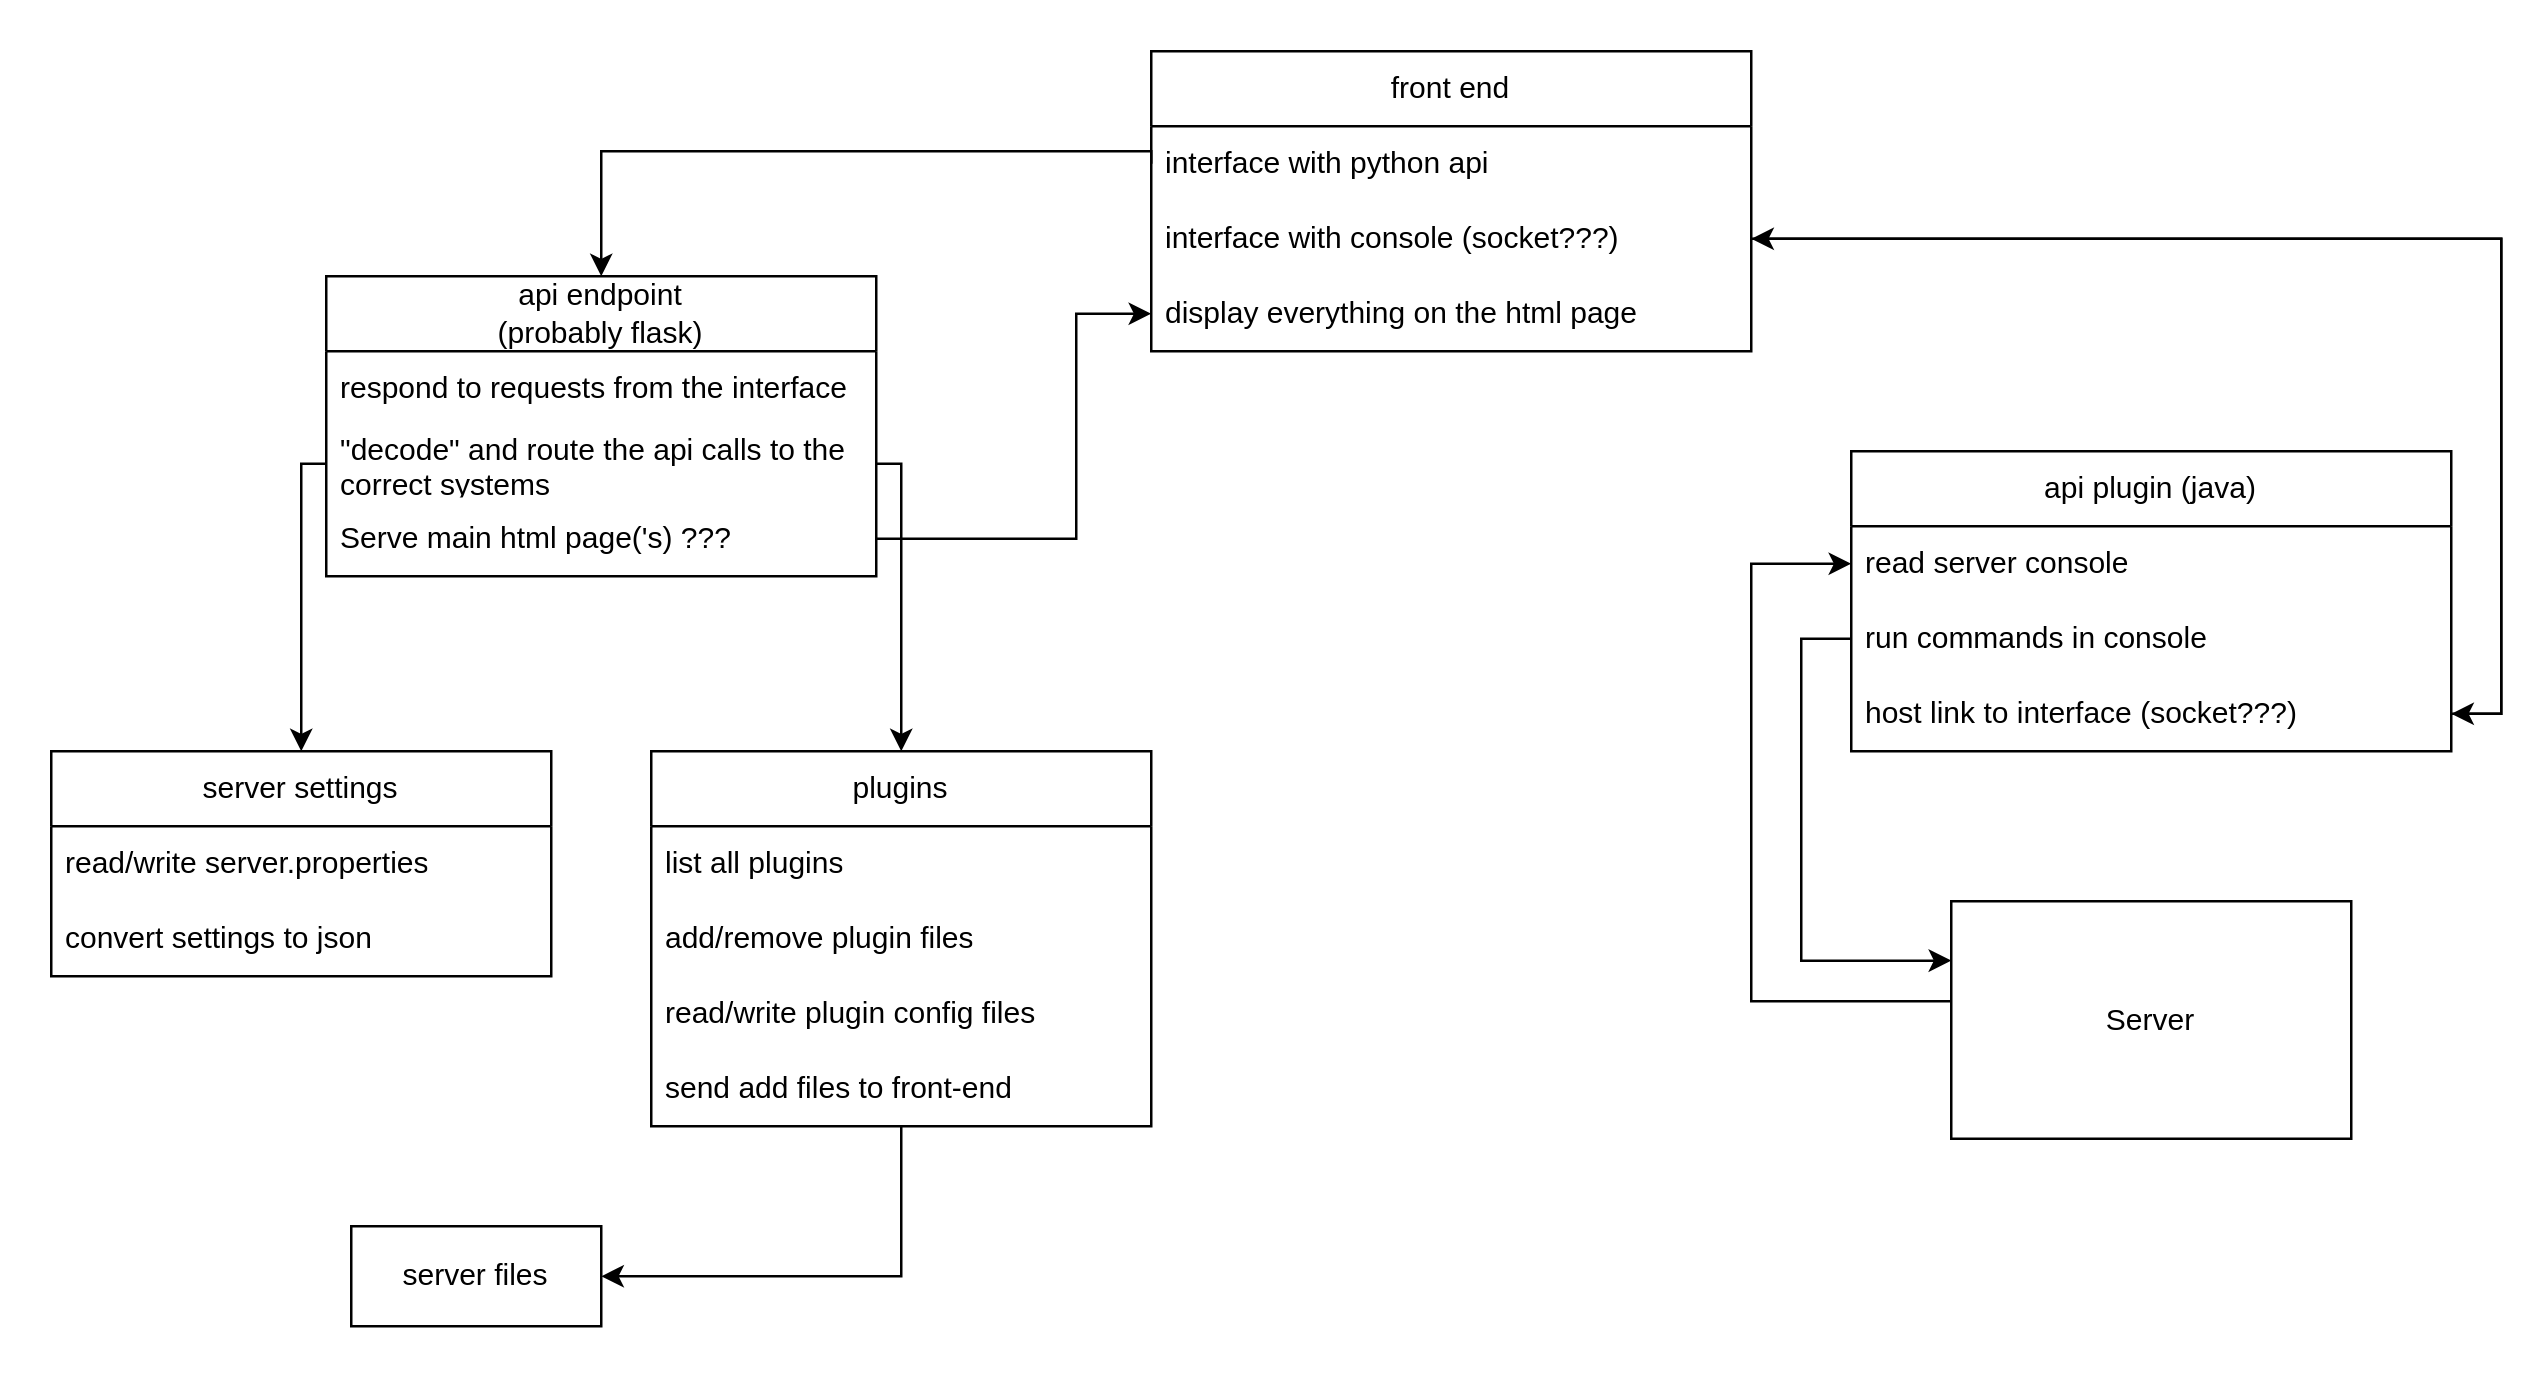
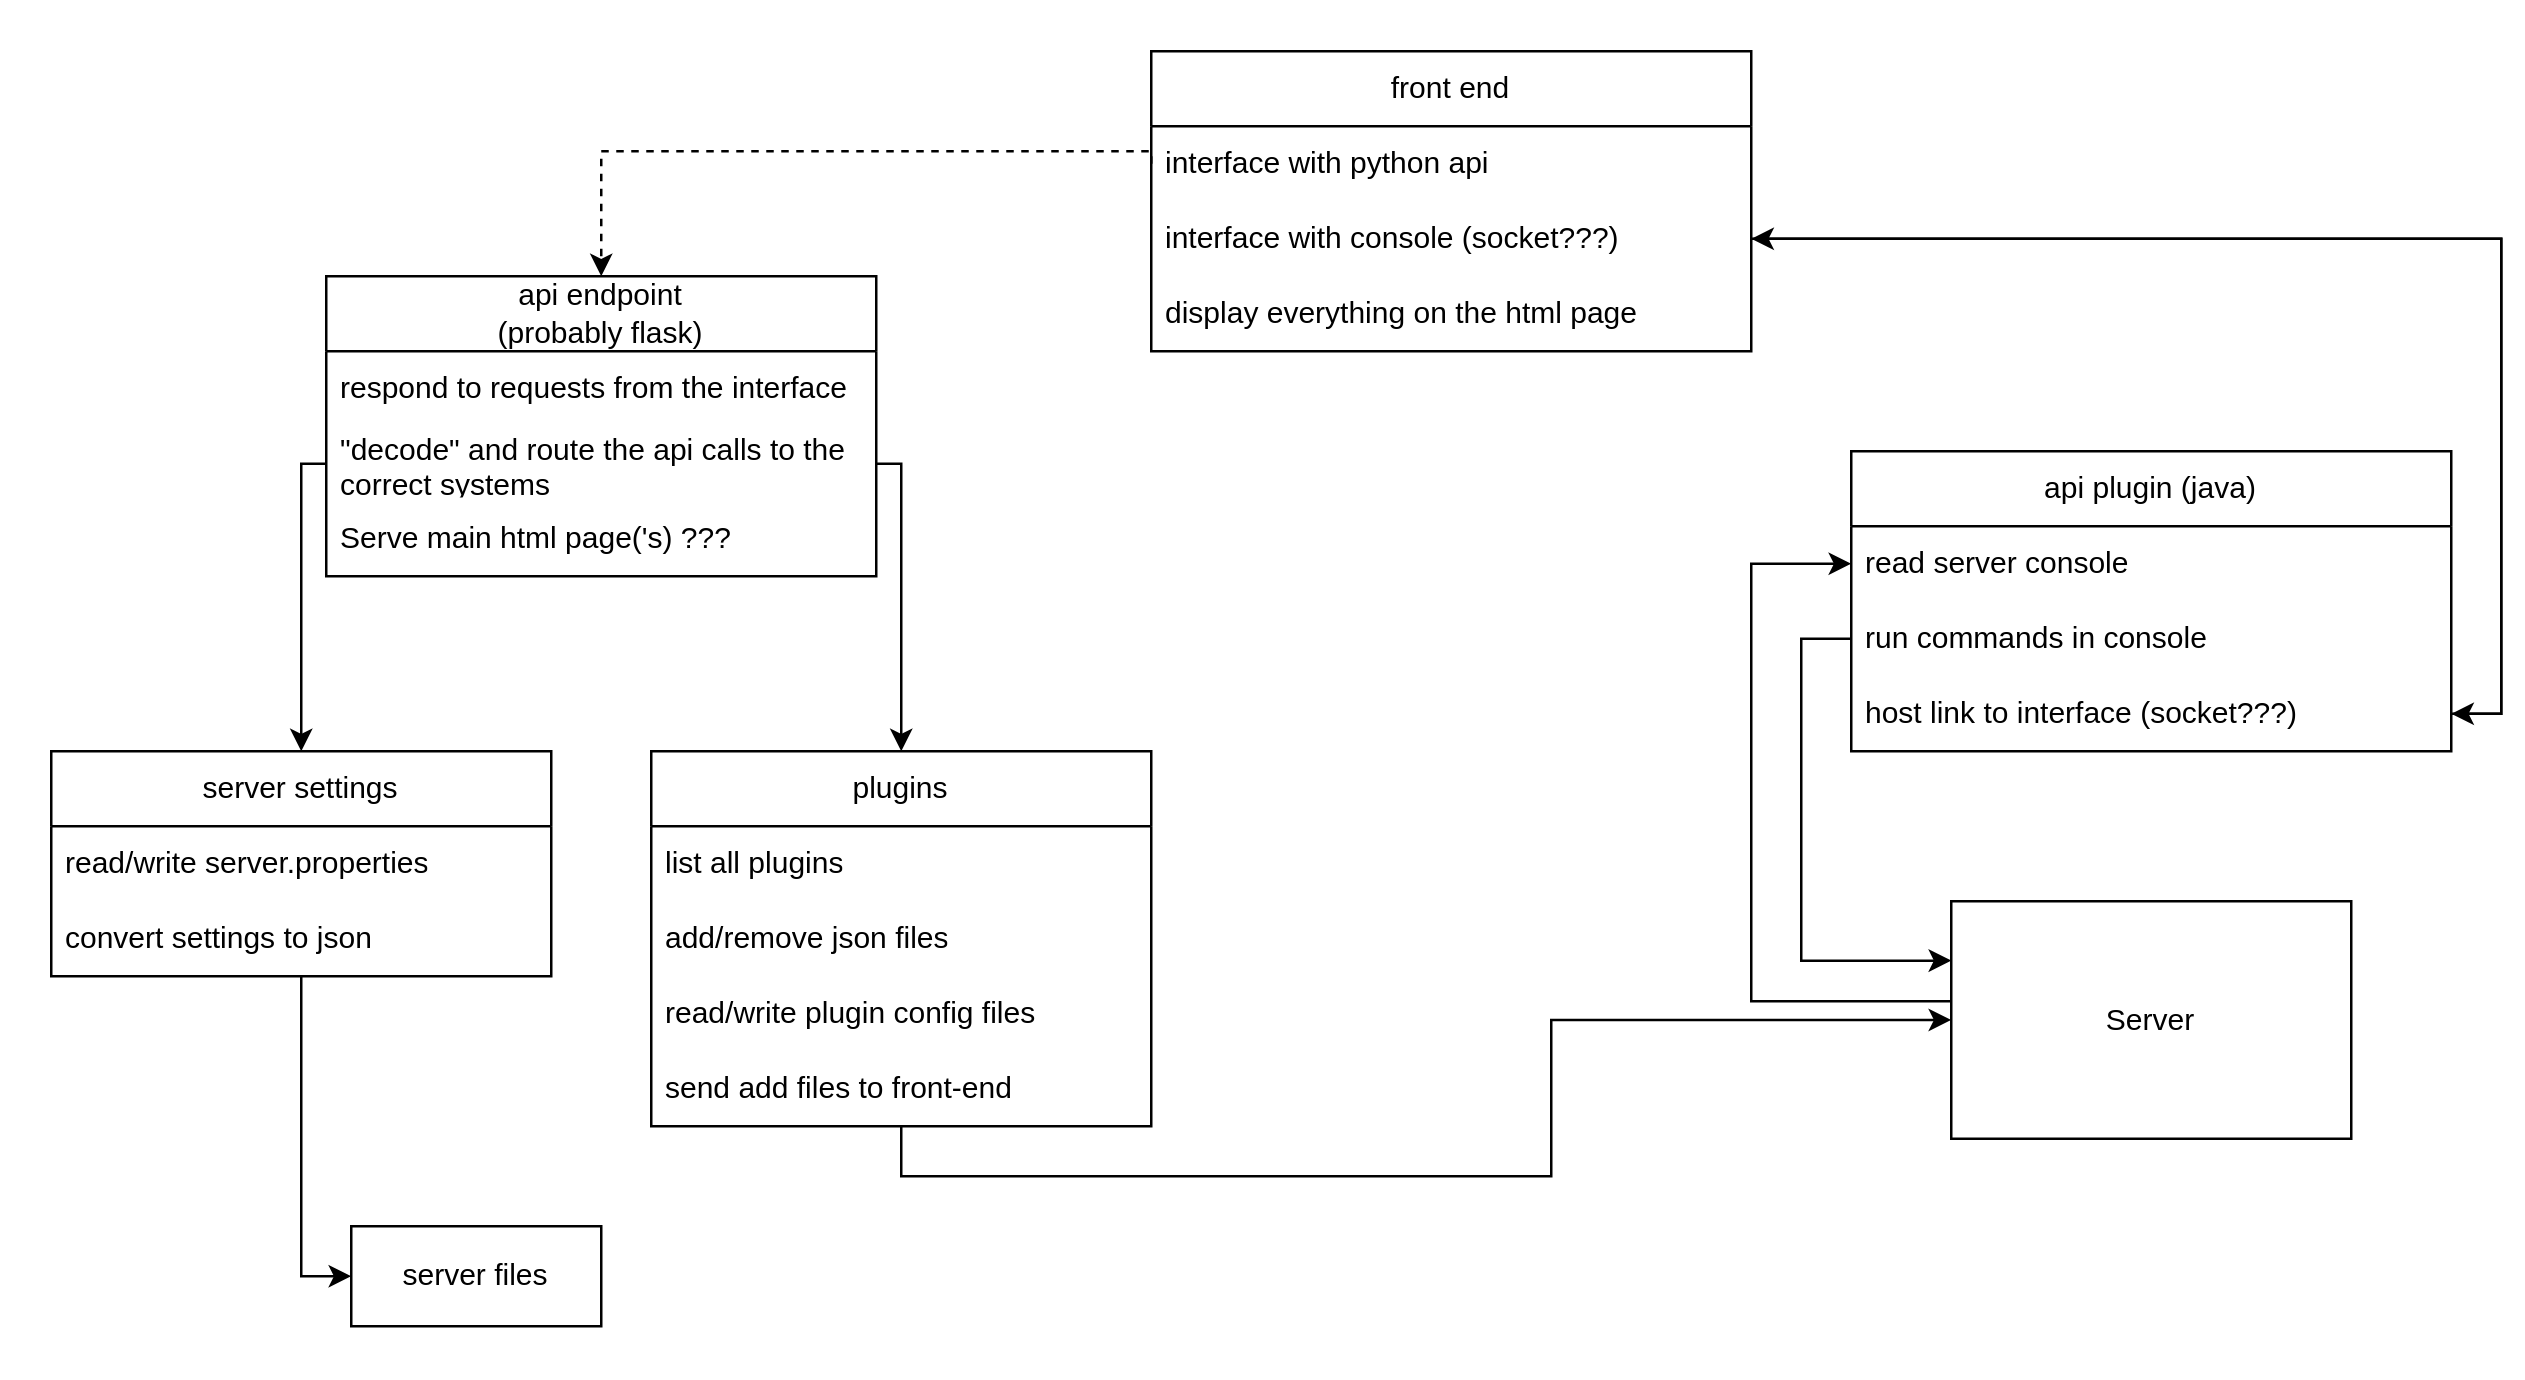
- <mxCell id="29" style="edgeStyle=orthogonalEdgeStyle;rounded=0;orthogonalLoop=1;jettySize=auto;html=1;exitX=0;exitY=0.5;exitDx=0;exitDy=0;entryX=0.5;entryY=0;entryDx=0;entryDy=0;" edge="1" parent="1" source="17" target="2"><mxGeometry relative="1" as="geometry"><Array as="points"><mxPoint x="460" y="60" /><mxPoint x="240" y="60" /></Array></mxGeometry></mxCell>
+ <mxCell id="29" style="edgeStyle=orthogonalEdgeStyle;rounded=0;orthogonalLoop=1;jettySize=auto;html=1;exitX=0;exitY=0.5;exitDx=0;exitDy=0;entryX=0.5;entryY=0;entryDx=0;entryDy=0;dashed=1;" edge="1" parent="1" source="17" target="2"><mxGeometry relative="1" as="geometry"><Array as="points"><mxPoint x="460" y="60" /><mxPoint x="240" y="60" /></Array></mxGeometry></mxCell>
- <mxCell id="30" style="edgeStyle=orthogonalEdgeStyle;rounded=0;orthogonalLoop=1;jettySize=auto;html=1;exitX=1;exitY=0.5;exitDx=0;exitDy=0;entryX=0;entryY=0.5;entryDx=0;entryDy=0;" edge="1" parent="1" source="5" target="19"><mxGeometry relative="1" as="geometry"><Array as="points"><mxPoint x="430" y="215" /><mxPoint x="430" y="125" /></Array></mxGeometry></mxCell>
- <mxCell id="13" value="add/remove plugin files" style="text;strokeColor=none;fillColor=none;align=left;verticalAlign=middle;spacingLeft=4;spacingRight=4;overflow=hidden;points=[[0,0.5],[1,0.5]];portConstraint=eastwest;rotatable=0;whiteSpace=wrap;html=1;" vertex="1" parent="11"><mxGeometry y="60" width="200" height="30" as="geometry" /></mxCell>
+ <mxCell id="13" value="add/remove json files" style="text;strokeColor=none;fillColor=none;align=left;verticalAlign=middle;spacingLeft=4;spacingRight=4;overflow=hidden;points=[[0,0.5],[1,0.5]];portConstraint=eastwest;rotatable=0;whiteSpace=wrap;html=1;" vertex="1" parent="11"><mxGeometry y="60" width="200" height="30" as="geometry" /></mxCell>
+ <mxCell id="6" style="edgeStyle=orthogonalEdgeStyle;rounded=0;orthogonalLoop=1;jettySize=auto;html=1;exitX=0.5;exitY=1;exitDx=0;exitDy=0;entryX=0;entryY=0.5;entryDx=0;entryDy=0;" edge="1" parent="1" source="7" target="33"><mxGeometry relative="1" as="geometry" /></mxCell>
- <mxCell id="10" style="edgeStyle=orthogonalEdgeStyle;rounded=0;orthogonalLoop=1;jettySize=auto;html=1;exitX=0.5;exitY=1;exitDx=0;exitDy=0;entryX=1;entryY=0.5;entryDx=0;entryDy=0;" edge="1" parent="1" source="11" target="33"><mxGeometry relative="1" as="geometry" /></mxCell>
+ <mxCell id="10" style="edgeStyle=orthogonalEdgeStyle;rounded=0;orthogonalLoop=1;jettySize=auto;html=1;exitX=0.5;exitY=1;exitDx=0;exitDy=0;" edge="1" parent="1" source="11" target="25"><mxGeometry relative="1" as="geometry" /></mxCell>
